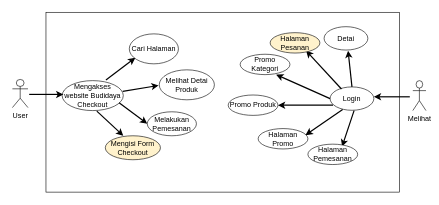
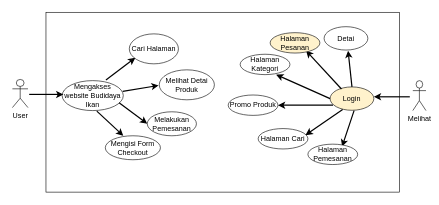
- <mxCell id="22" value="Promo Kategori" style="ellipse;whiteSpace=wrap;html=1;" vertex="1" parent="1"><mxGeometry x="400" y="90" width="83" height="34" as="geometry" /></mxCell>
+ <mxCell id="22" value="Halaman Kategori" style="ellipse;whiteSpace=wrap;html=1;" vertex="1" parent="1"><mxGeometry x="400" y="90" width="83" height="34" as="geometry" /></mxCell>
- <mxCell id="3" value="Mengakses website Budidaya Checkout" style="ellipse;whiteSpace=wrap;html=1;" vertex="1" parent="1"><mxGeometry x="103" y="134" width="102" height="50" as="geometry" /></mxCell>
+ <mxCell id="3" value="Mengakses website Budidaya Ikan" style="ellipse;whiteSpace=wrap;html=1;" vertex="1" parent="1"><mxGeometry x="103" y="134" width="102" height="50" as="geometry" /></mxCell>
- <mxCell id="16" value="Login" style="ellipse;whiteSpace=wrap;html=1;" vertex="1" parent="1"><mxGeometry x="550" y="144.5" width="73" height="39" as="geometry" /></mxCell>
+ <mxCell id="16" value="Login" style="ellipse;whiteSpace=wrap;html=1;fillColor=#fff2cc;" vertex="1" parent="1"><mxGeometry x="550" y="144.5" width="73" height="39" as="geometry" /></mxCell>
- <mxCell id="26" value="Halaman Promo" style="ellipse;whiteSpace=wrap;html=1;" vertex="1" parent="1"><mxGeometry x="430" y="214" width="83" height="34" as="geometry" /></mxCell>
+ <mxCell id="26" value="Halaman Cari" style="ellipse;whiteSpace=wrap;html=1;" vertex="1" parent="1"><mxGeometry x="430" y="214" width="83" height="34" as="geometry" /></mxCell>
- <mxCell id="12" value="Mengisi Form Checkout" style="ellipse;whiteSpace=wrap;html=1;fillColor=#fff2cc;" vertex="1" parent="1"><mxGeometry x="175" y="226" width="92" height="40" as="geometry" /></mxCell>
+ <mxCell id="12" value="Mengisi Form Checkout" style="ellipse;whiteSpace=wrap;html=1;" vertex="1" parent="1"><mxGeometry x="175" y="226" width="92" height="40" as="geometry" /></mxCell>
